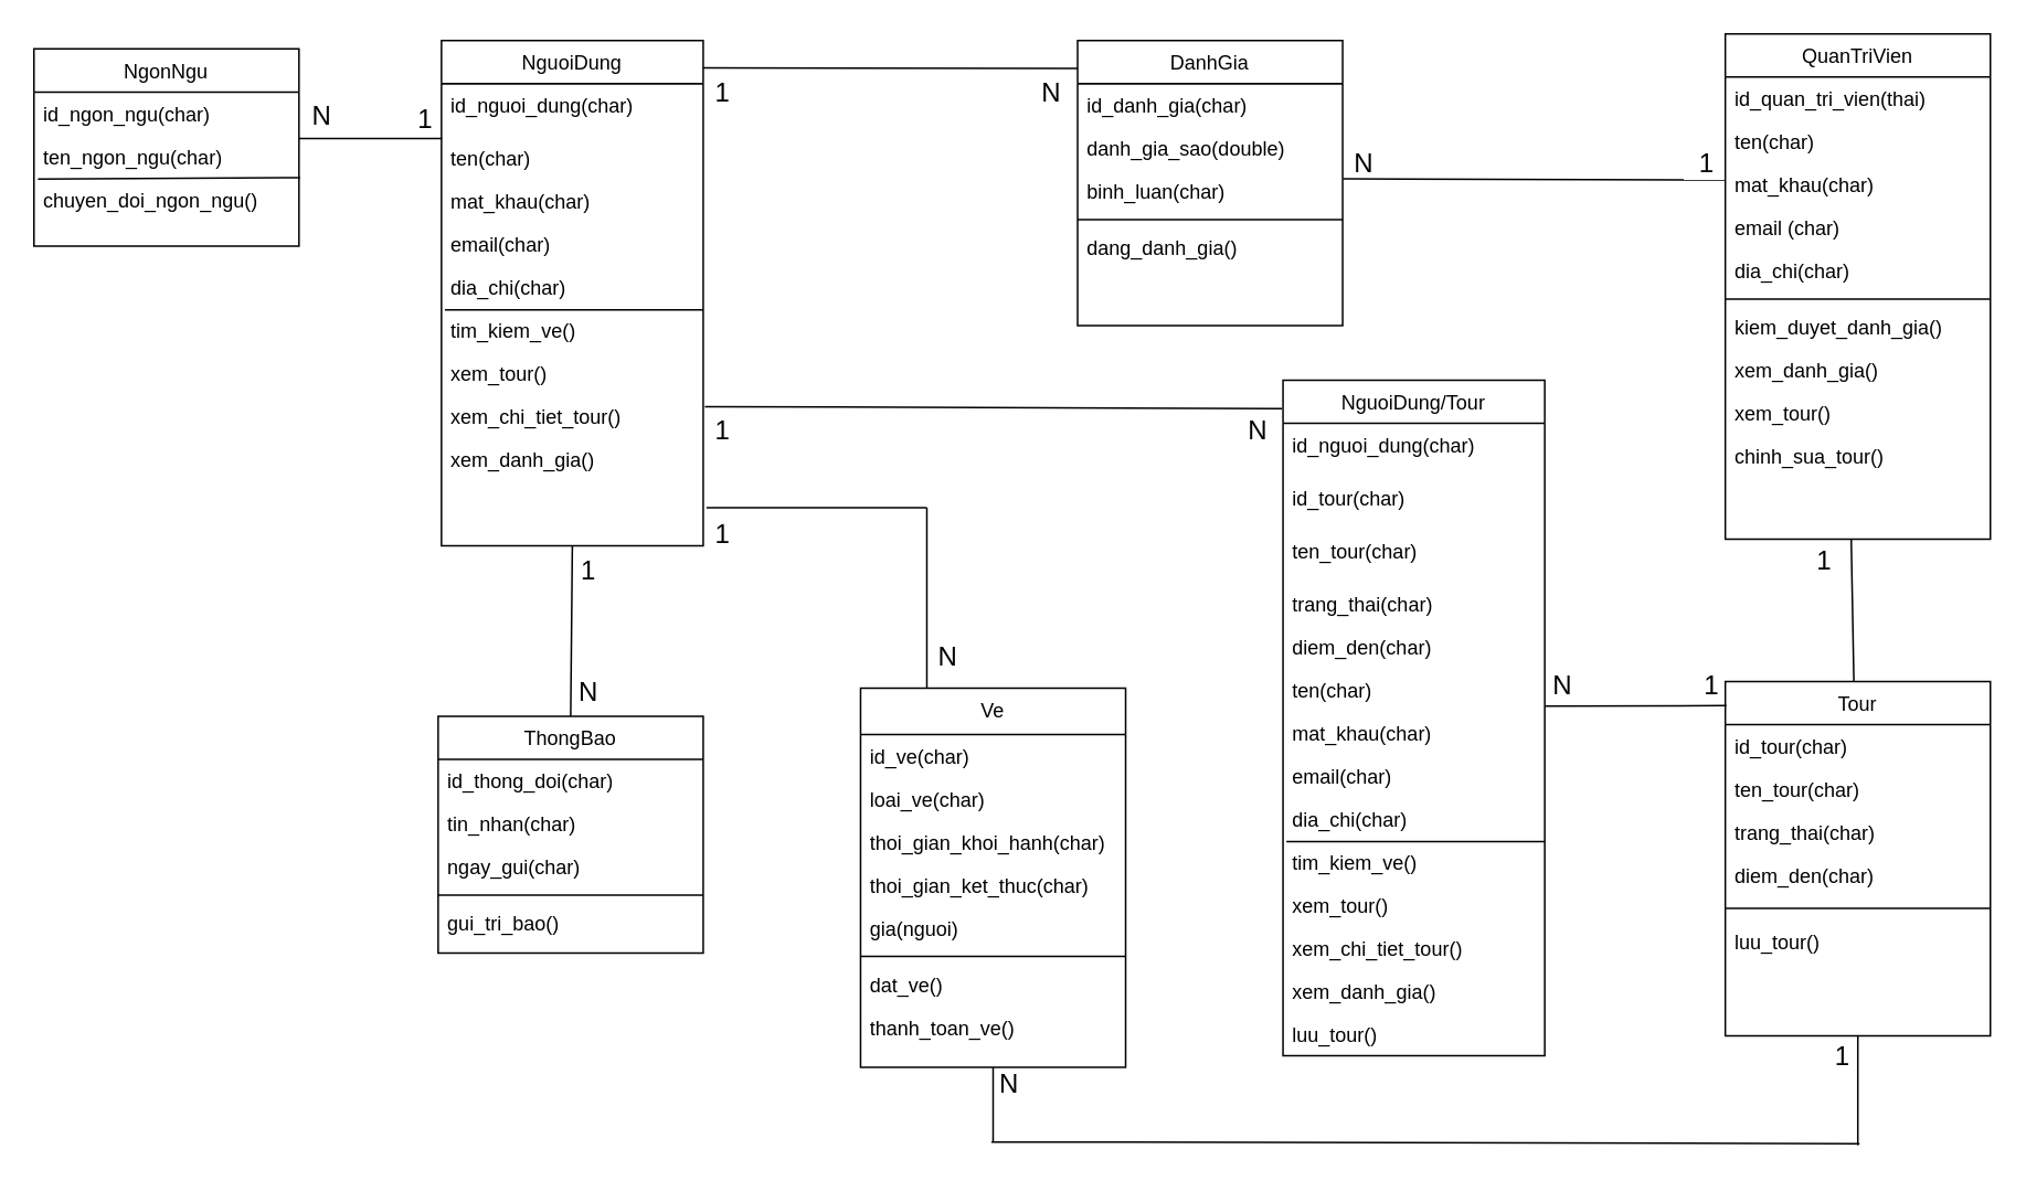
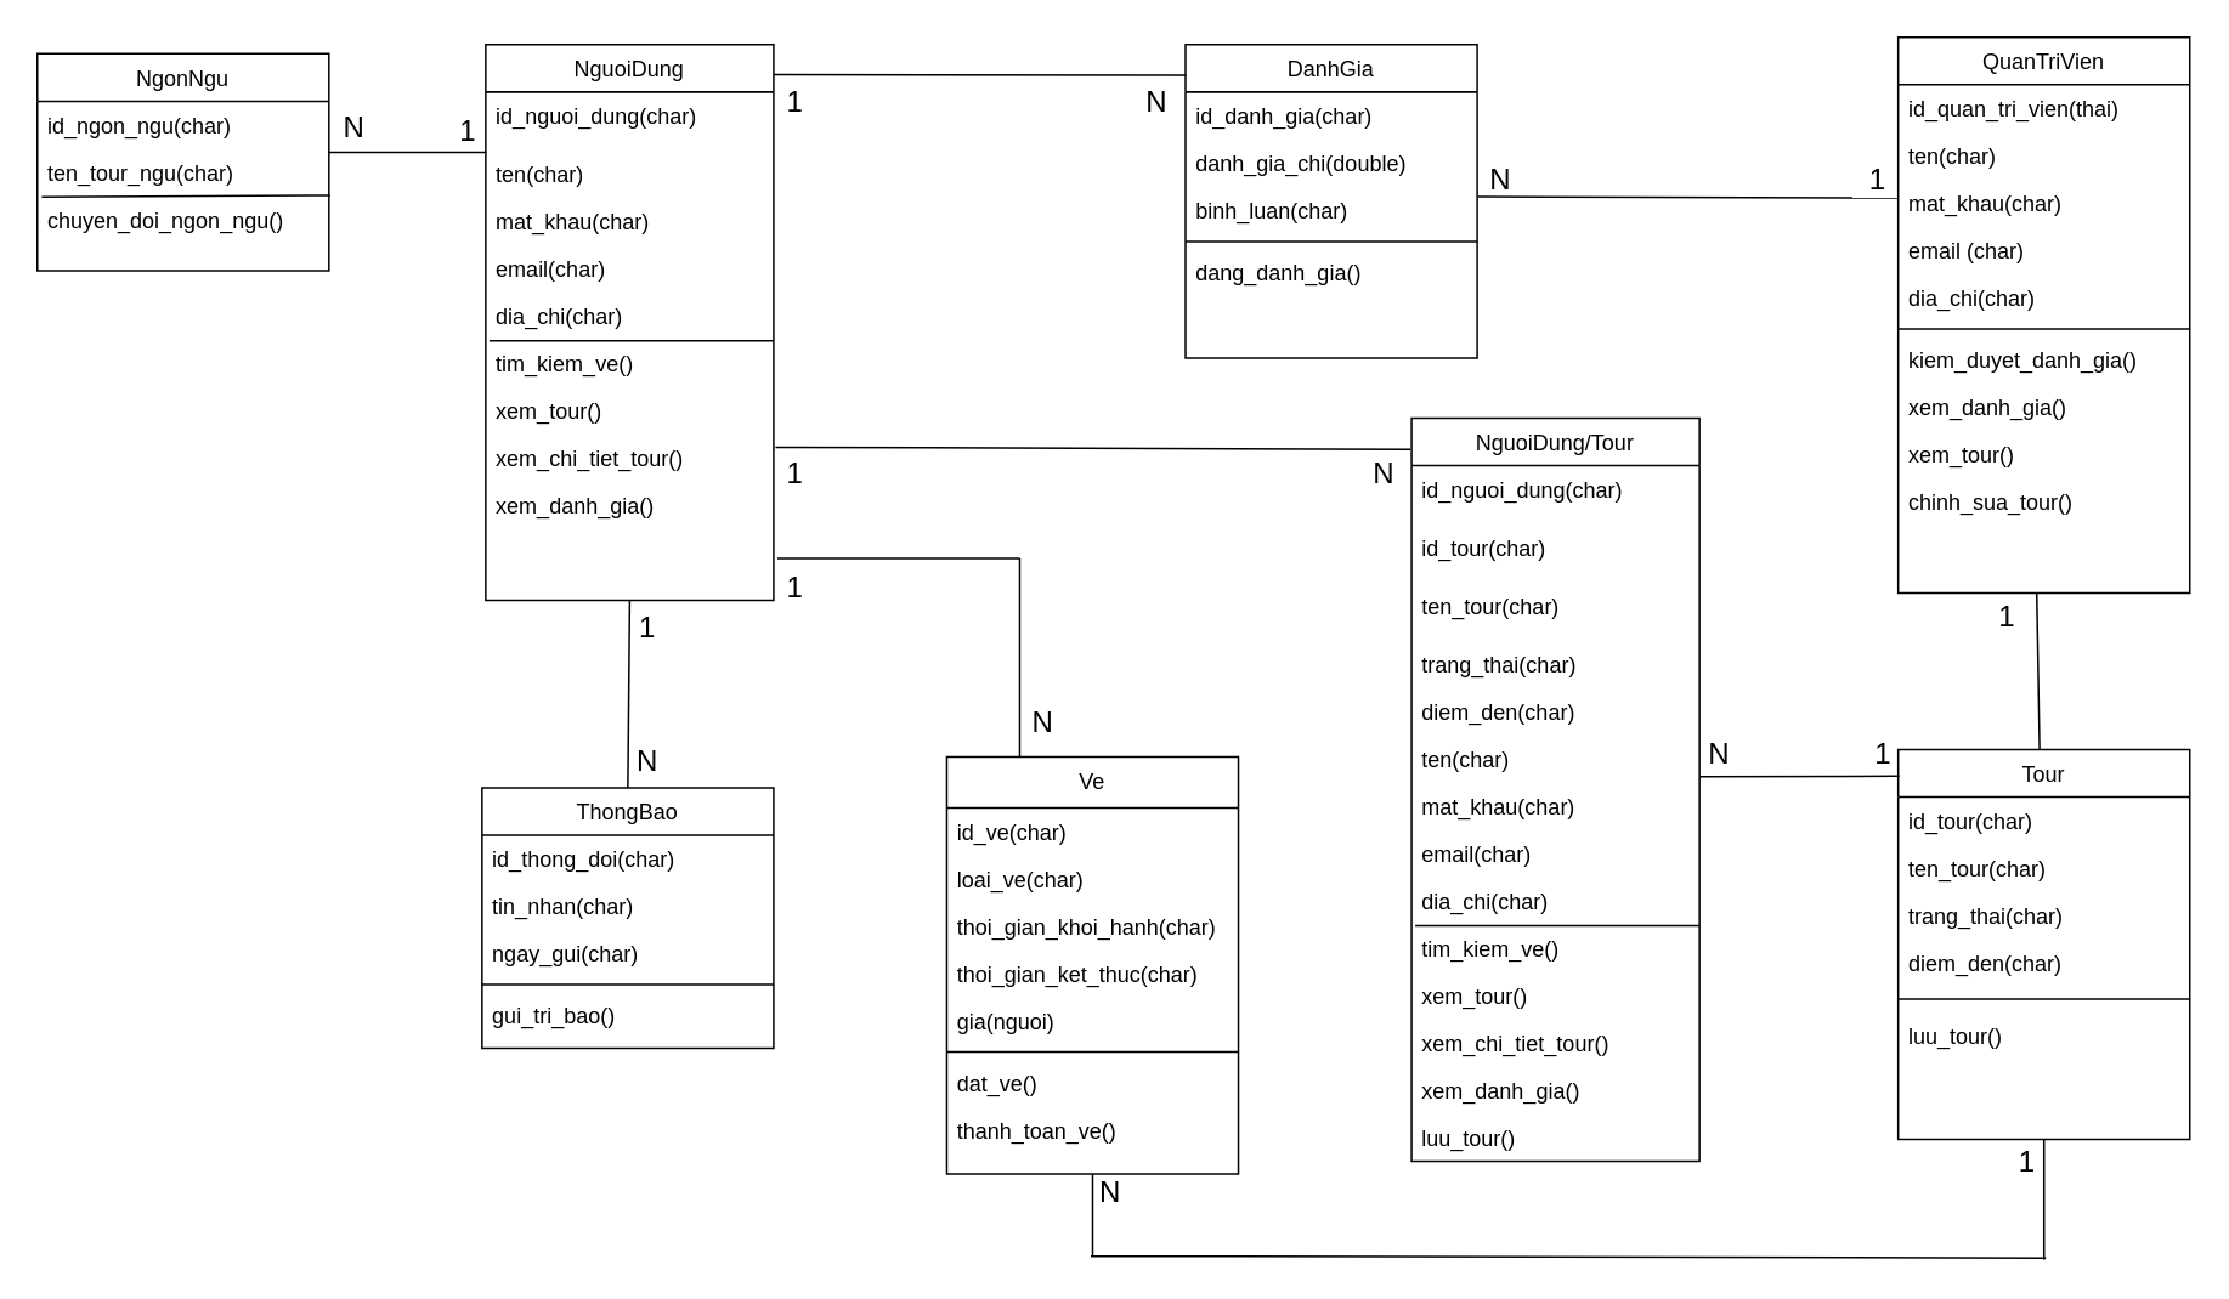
- <mxCell id="15" value="danh_gia_sao(double)" style="text;align=left;verticalAlign=top;spacingLeft=4;spacingRight=4;overflow=hidden;rotatable=0;points=[[0,0.5],[1,0.5]];portConstraint=eastwest;rounded=0;shadow=0;html=0;" parent="13" vertex="1"><mxGeometry y="52" width="160" height="26" as="geometry" /></mxCell>
+ <mxCell id="15" value="danh_gia_chi(double)" style="text;align=left;verticalAlign=top;spacingLeft=4;spacingRight=4;overflow=hidden;rotatable=0;points=[[0,0.5],[1,0.5]];portConstraint=eastwest;rounded=0;shadow=0;html=0;" parent="13" vertex="1"><mxGeometry y="52" width="160" height="26" as="geometry" /></mxCell>
- <mxCell id="21" value="ten_ngon_ngu(char)" style="text;align=left;verticalAlign=top;spacingLeft=4;spacingRight=4;overflow=hidden;rotatable=0;points=[[0,0.5],[1,0.5]];portConstraint=eastwest;" parent="19" vertex="1"><mxGeometry y="52" width="160" height="26" as="geometry" /></mxCell>
+ <mxCell id="21" value="ten_tour_ngu(char)" style="text;align=left;verticalAlign=top;spacingLeft=4;spacingRight=4;overflow=hidden;rotatable=0;points=[[0,0.5],[1,0.5]];portConstraint=eastwest;" parent="19" vertex="1"><mxGeometry y="52" width="160" height="26" as="geometry" /></mxCell>
